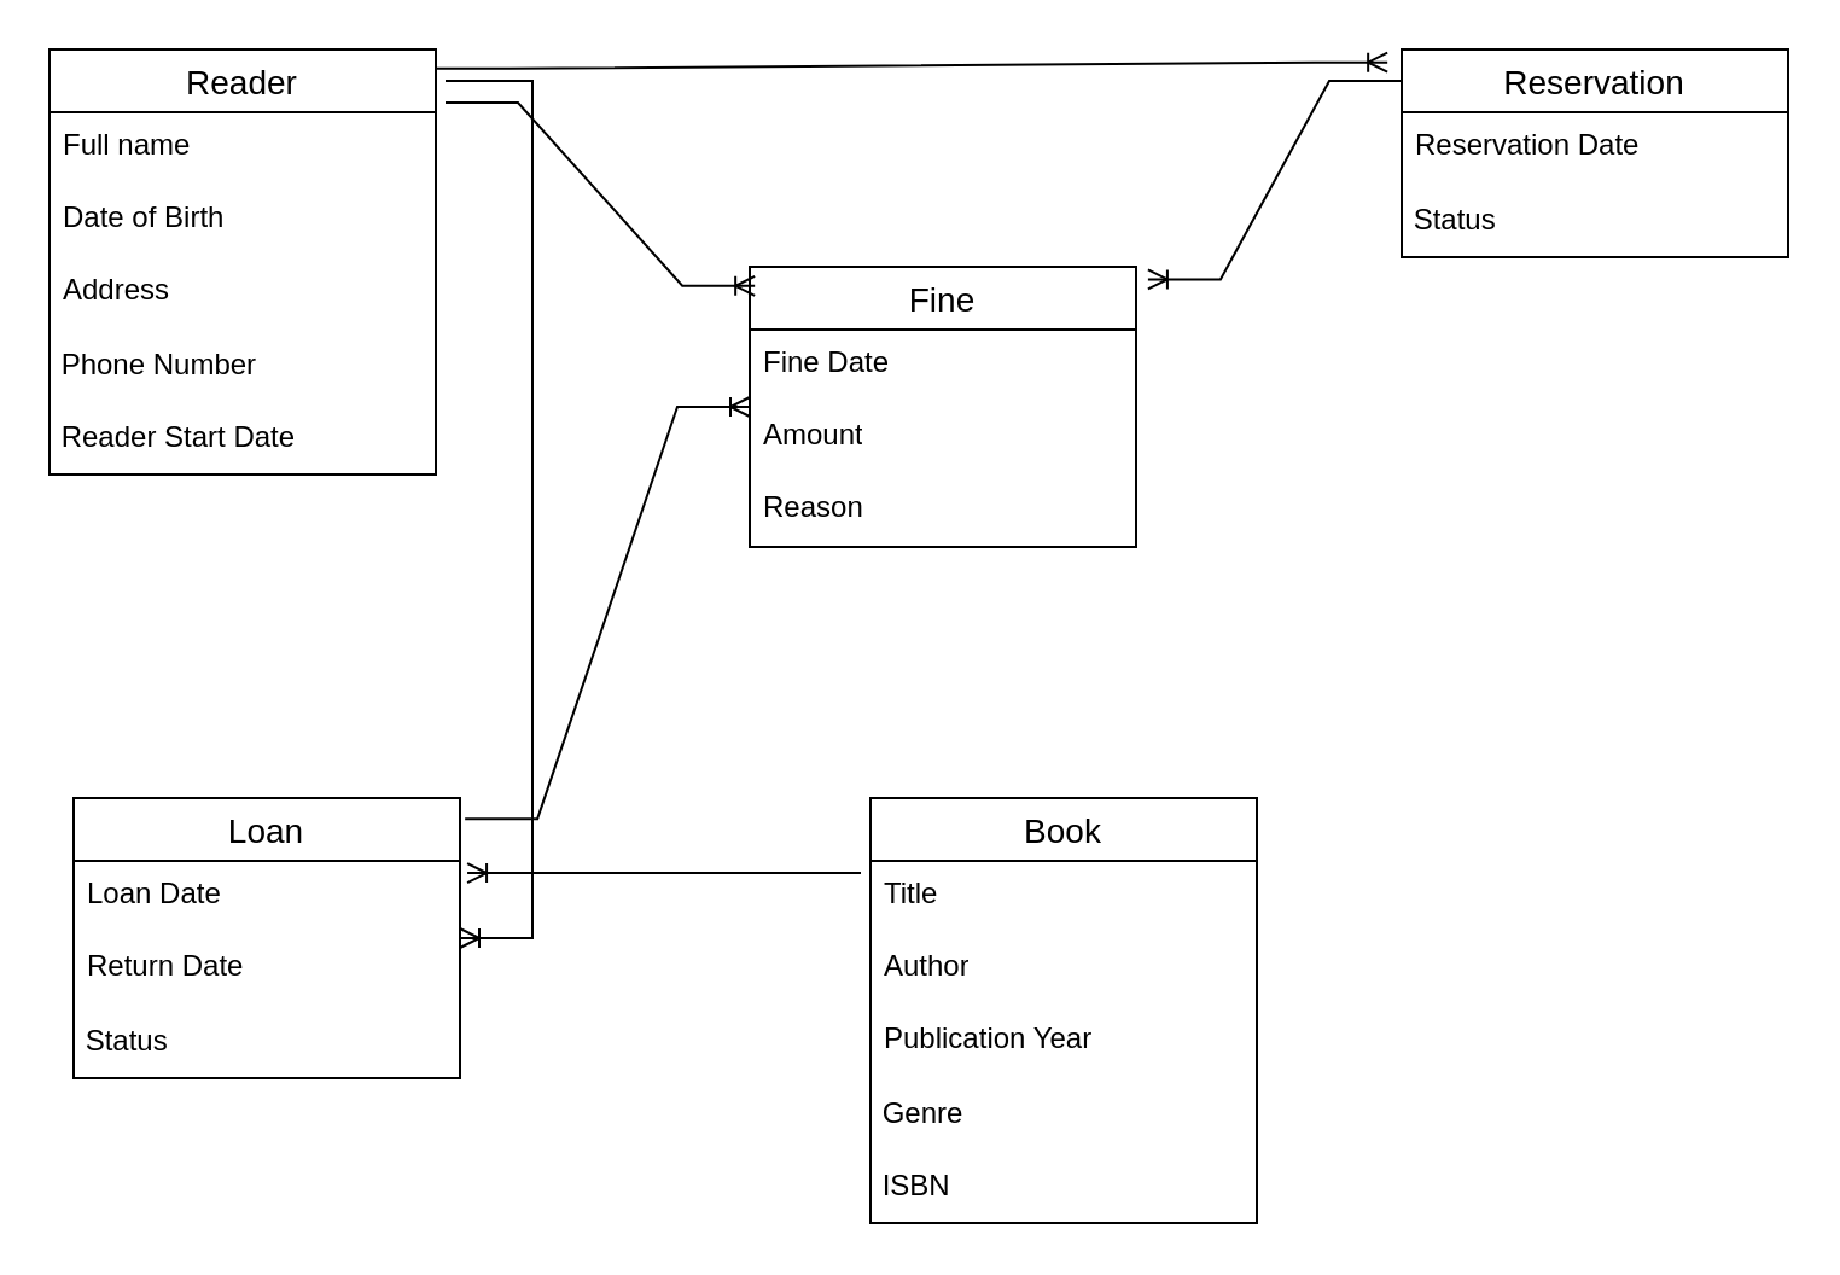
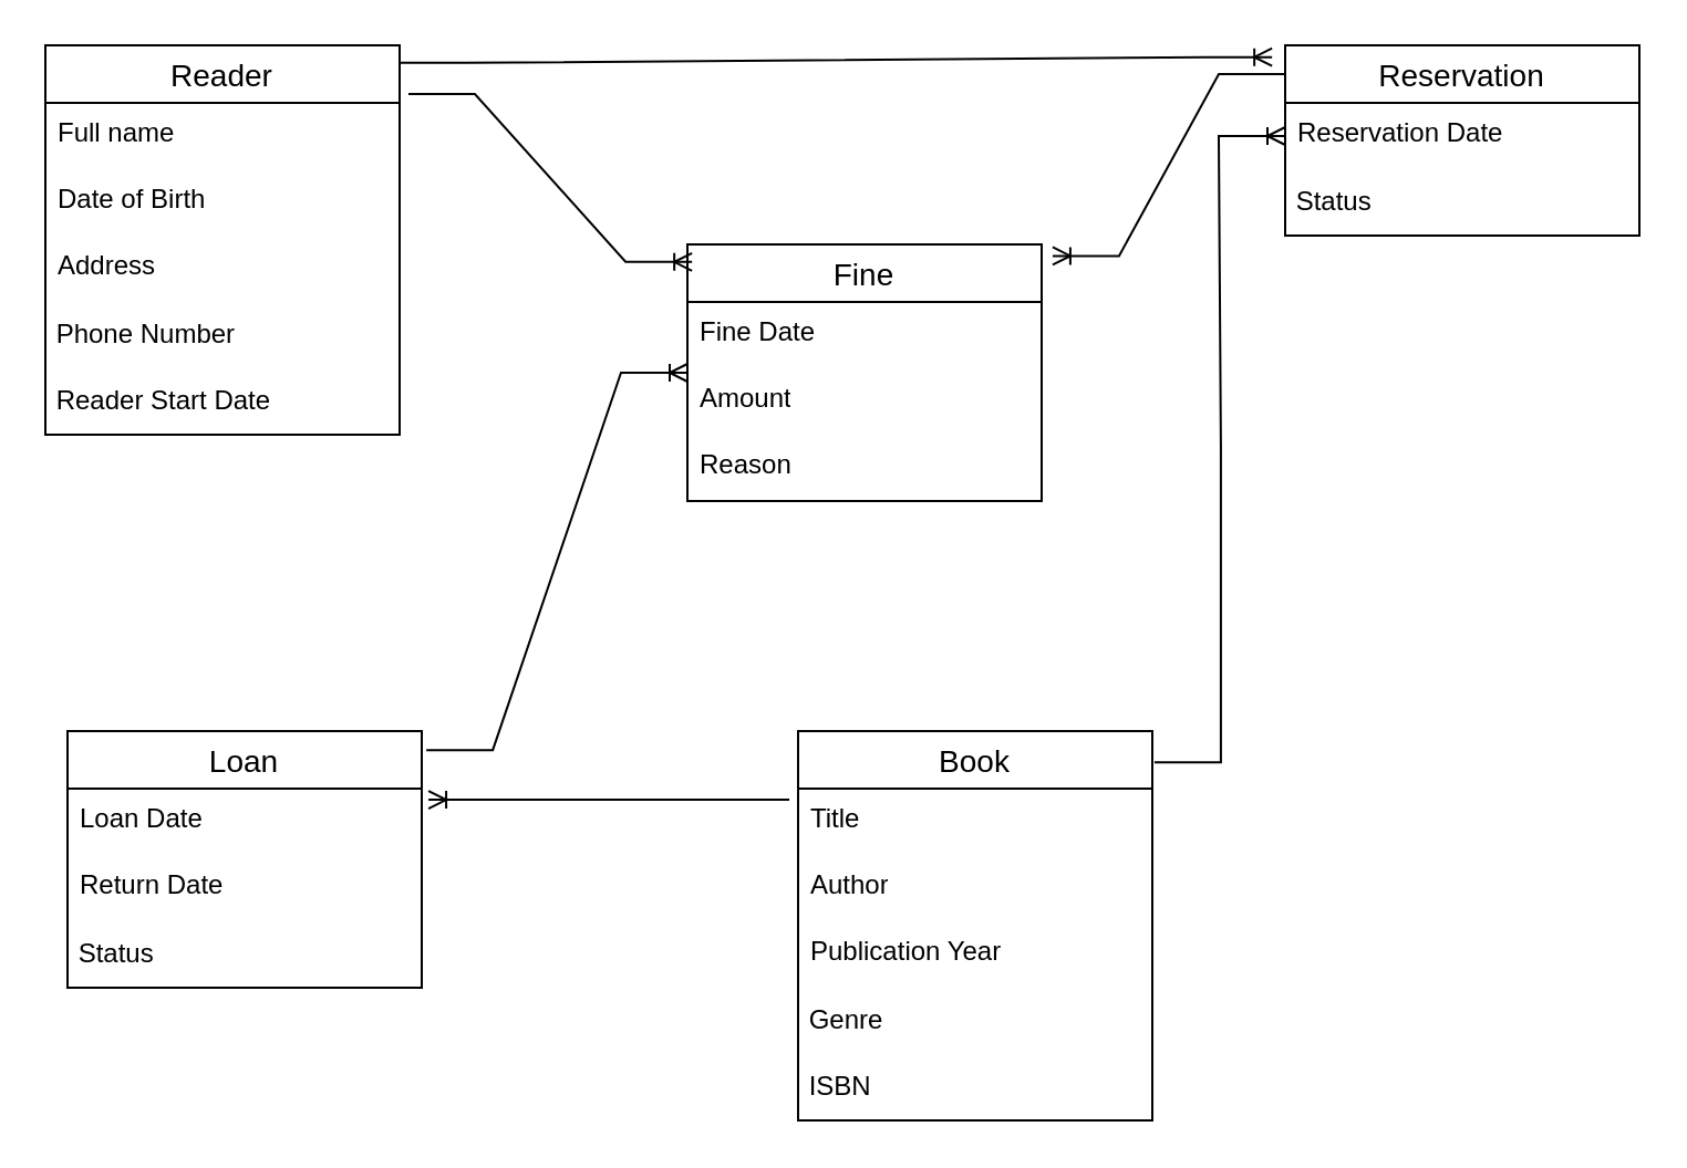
+ <mxCell id="28" value="" style="edgeStyle=entityRelationEdgeStyle;fontSize=12;html=1;endArrow=ERoneToMany;rounded=0;exitX=1.006;exitY=0.08;exitDx=0;exitDy=0;exitPerimeter=0;entryX=0;entryY=0.5;entryDx=0;entryDy=0;" edge="1" parent="1" source="8" target="23"><mxGeometry width="100" height="100" relative="1" as="geometry"><mxPoint x="250" y="330" as="sourcePoint" /><mxPoint x="350" y="230" as="targetPoint" /></mxGeometry></mxCell>
- <mxCell id="25" value="" style="edgeStyle=entityRelationEdgeStyle;fontSize=12;html=1;endArrow=ERoneToMany;rounded=0;exitX=1.025;exitY=0.074;exitDx=0;exitDy=0;exitPerimeter=0;" edge="1" parent="1" source="2" target="14"><mxGeometry width="100" height="100" relative="1" as="geometry"><mxPoint x="250" y="330" as="sourcePoint" /><mxPoint x="360" y="300" as="targetPoint" /><Array as="points"><mxPoint x="270" y="210" /><mxPoint x="140" y="310" /></Array></mxGeometry></mxCell>
